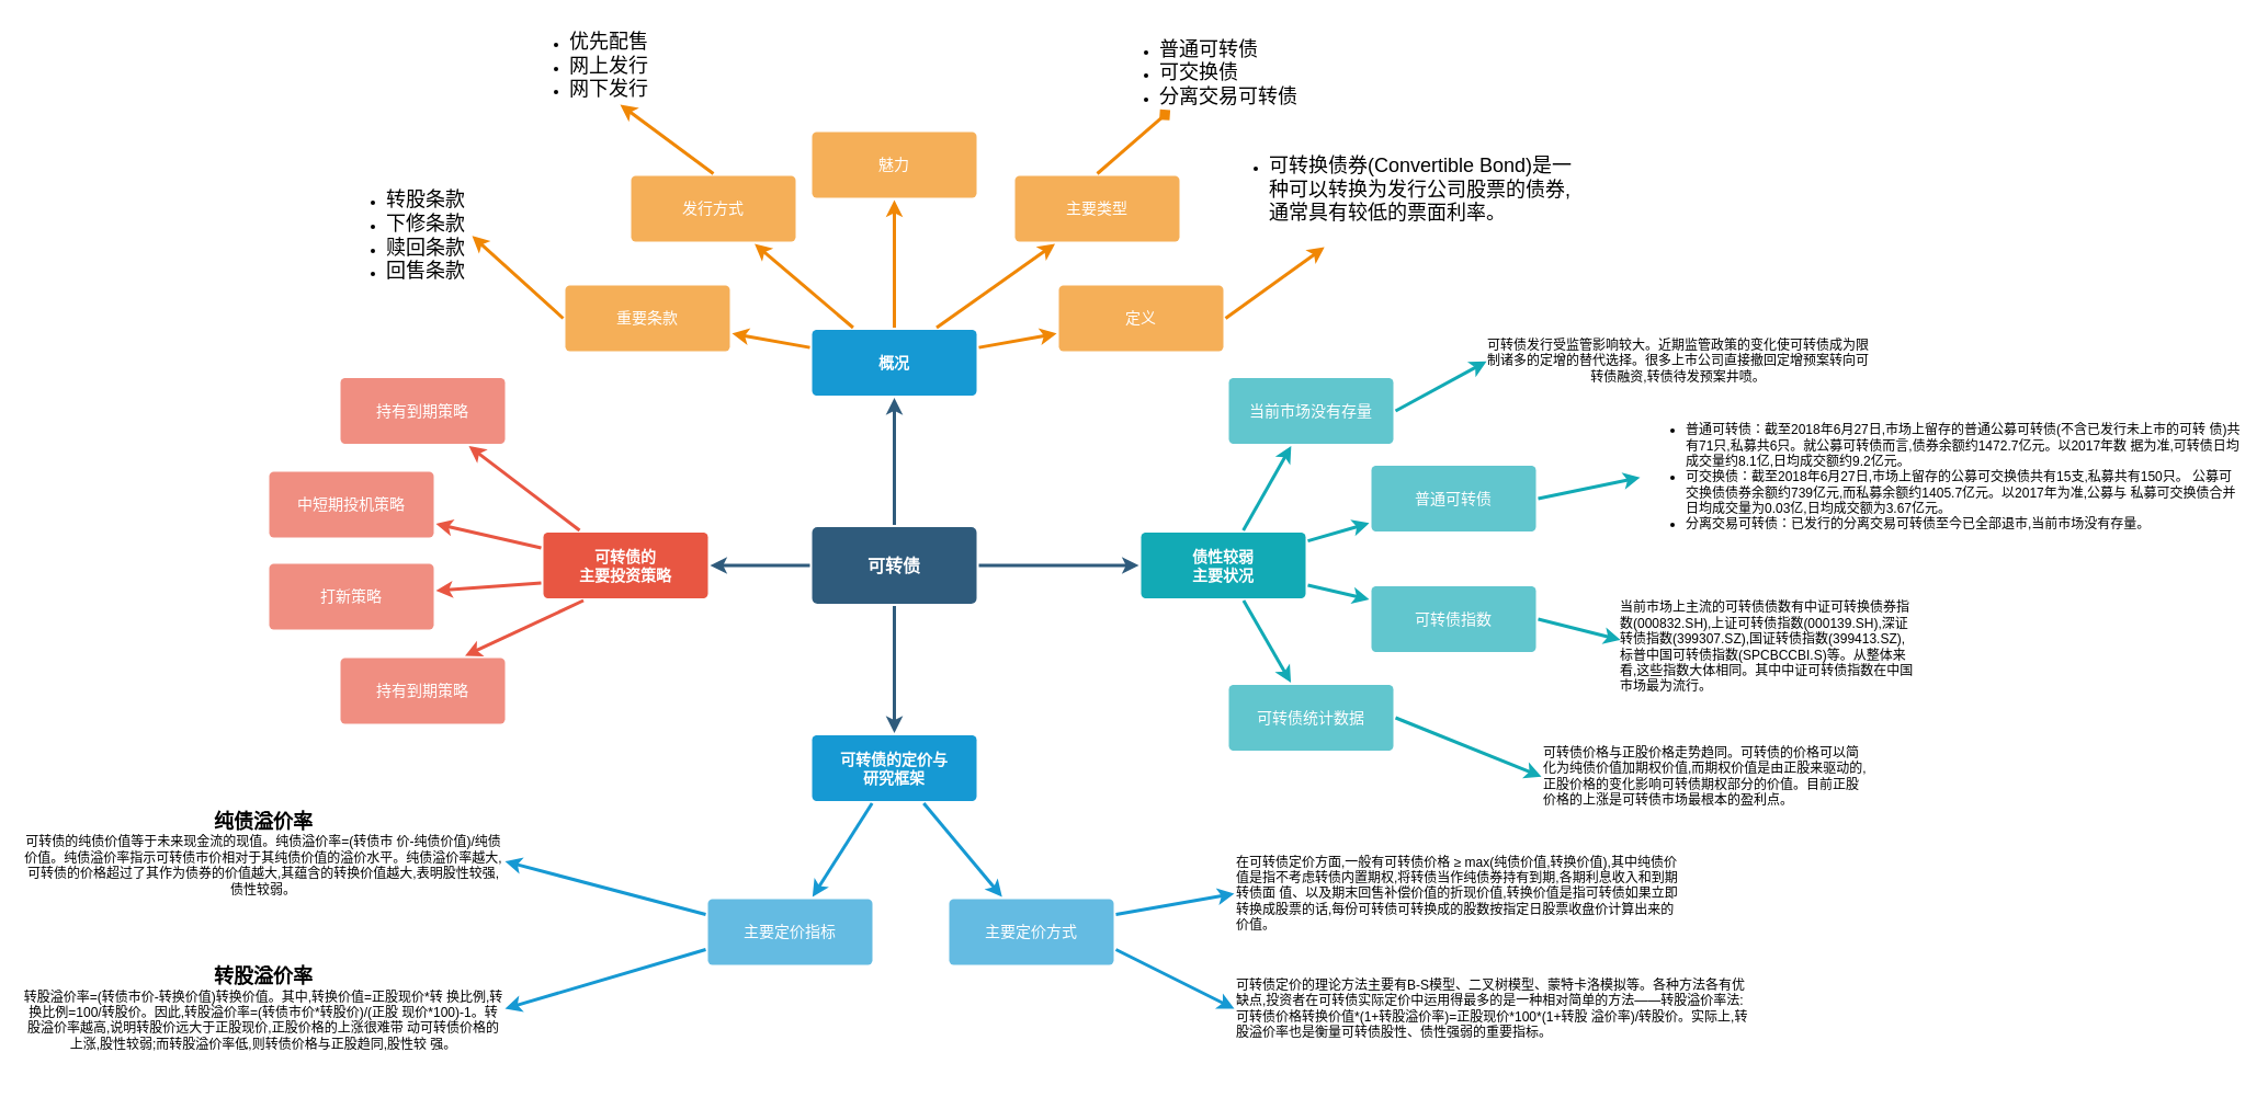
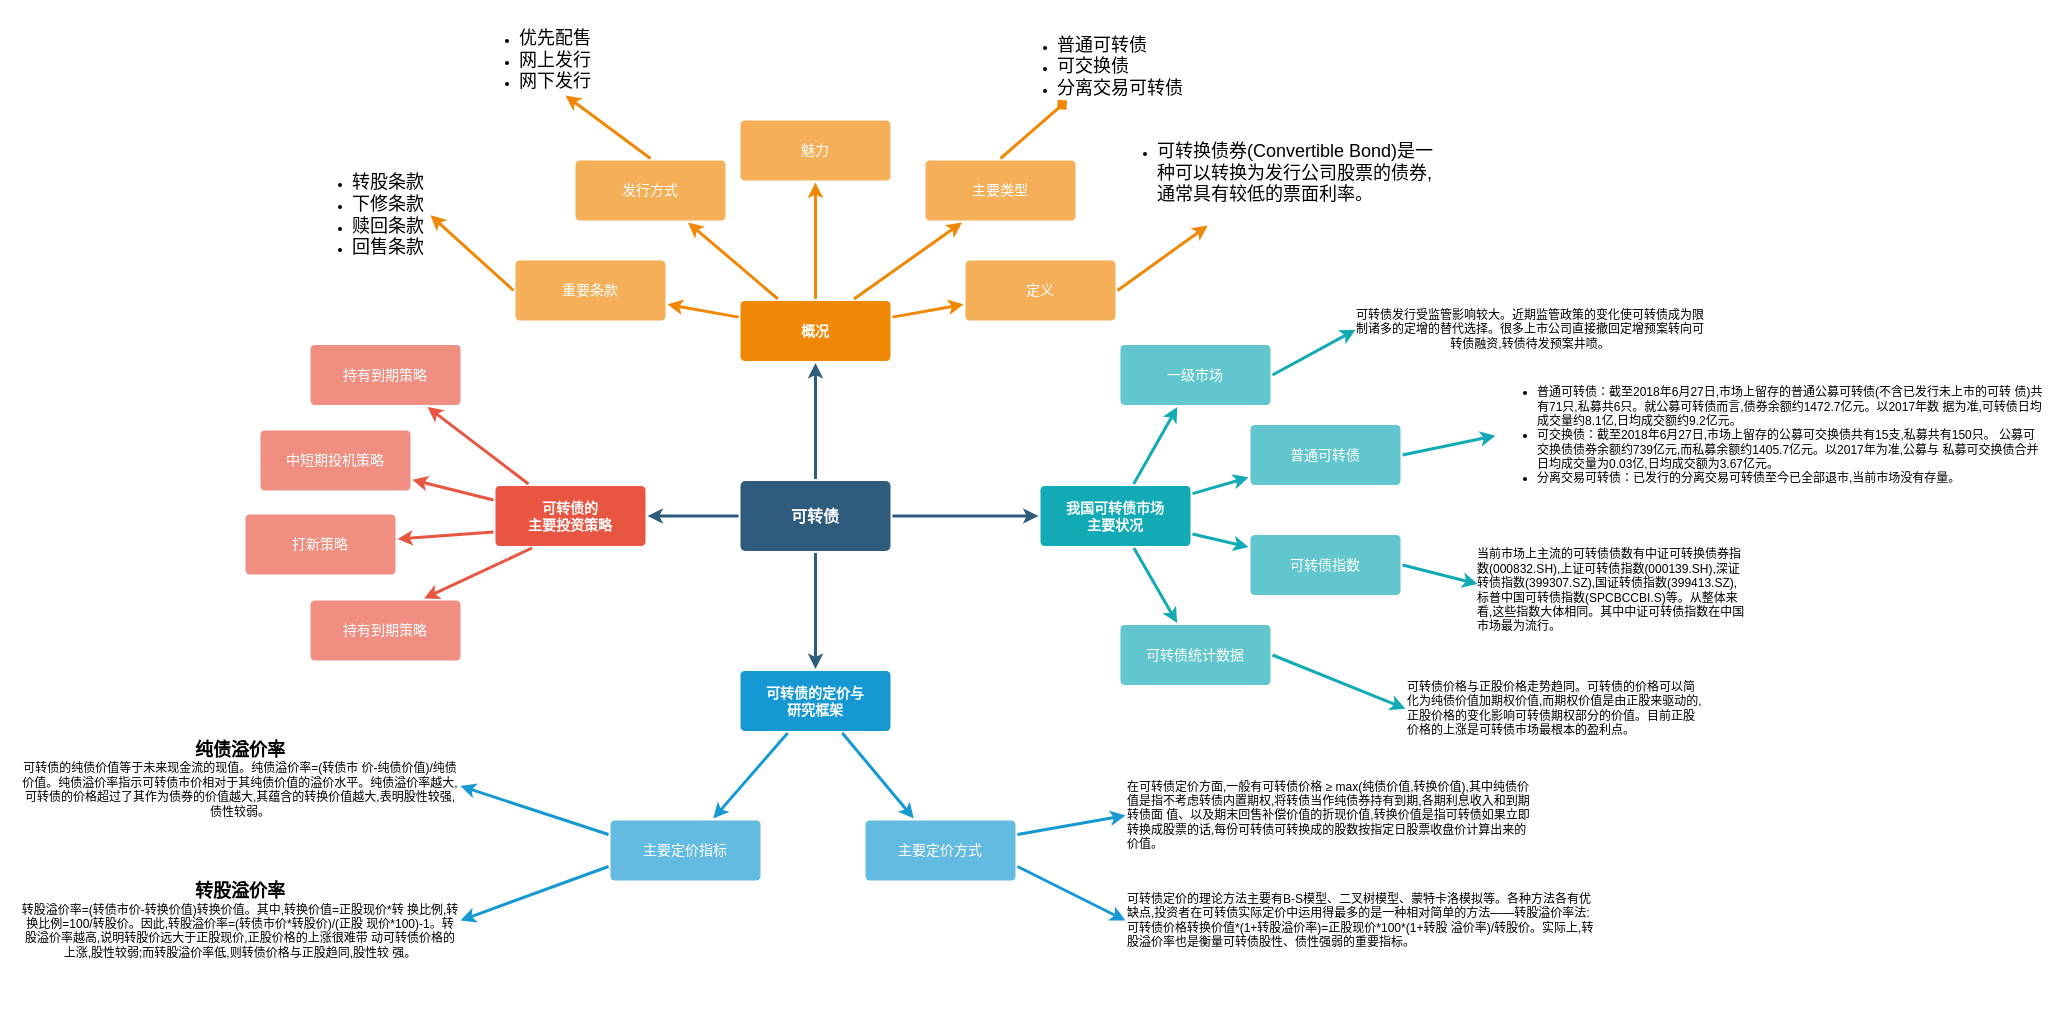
- <mxCell id="20" value="概况" style="rounded=1;whiteSpace=wrap;html=1;shadow=0;labelBackgroundColor=none;strokeColor=none;strokeWidth=3;fillColor=#1699d3;fontFamily=Helvetica;fontSize=14;fontColor=#FFFFFF;align=center;spacing=5;fontStyle=1;arcSize=7;perimeterSpacing=2;" parent="1" vertex="1"><mxGeometry x="740" y="300.5" width="150" height="60" as="geometry" /></mxCell>
+ <mxCell id="20" value="概况" style="rounded=1;whiteSpace=wrap;html=1;shadow=0;labelBackgroundColor=none;strokeColor=none;strokeWidth=3;fillColor=#F08705;fontFamily=Helvetica;fontSize=14;fontColor=#FFFFFF;align=center;spacing=5;fontStyle=1;arcSize=7;perimeterSpacing=2;" parent="1" vertex="1"><mxGeometry x="740" y="300.5" width="150" height="60" as="geometry" /></mxCell>
- <mxCell id="34" value="当前市场没有存量" style="rounded=1;whiteSpace=wrap;html=1;shadow=0;labelBackgroundColor=none;strokeColor=none;strokeWidth=3;fillColor=#61c6ce;fontFamily=Helvetica;fontSize=14;fontColor=#FFFFFF;align=center;spacing=5;fontStyle=0;arcSize=7;perimeterSpacing=2;" parent="1" vertex="1"><mxGeometry x="1120" y="344.5" width="150" height="60" as="geometry" /></mxCell>
+ <mxCell id="34" value="一级市场" style="rounded=1;whiteSpace=wrap;html=1;shadow=0;labelBackgroundColor=none;strokeColor=none;strokeWidth=3;fillColor=#61c6ce;fontFamily=Helvetica;fontSize=14;fontColor=#FFFFFF;align=center;spacing=5;fontStyle=0;arcSize=7;perimeterSpacing=2;" parent="1" vertex="1"><mxGeometry x="1120" y="344.5" width="150" height="60" as="geometry" /></mxCell>
- <mxCell id="12" value="中短期投机策略" style="rounded=1;whiteSpace=wrap;html=1;shadow=0;labelBackgroundColor=none;strokeColor=none;strokeWidth=3;fillColor=#f08e81;fontFamily=Helvetica;fontSize=14;fontColor=#FFFFFF;align=center;spacing=5;fontStyle=0;arcSize=7;perimeterSpacing=2;" parent="1" vertex="1"><mxGeometry y="430" width="150" height="60" as="geometry" x="245" /></mxCell>
+ <mxCell id="12" value="中短期投机策略" style="rounded=1;whiteSpace=wrap;html=1;shadow=0;labelBackgroundColor=none;strokeColor=none;strokeWidth=3;fillColor=#f08e81;fontFamily=Helvetica;fontSize=14;fontColor=#FFFFFF;align=center;spacing=5;fontStyle=0;arcSize=7;perimeterSpacing=2;" parent="1" vertex="1"><mxGeometry x="260" y="430" width="150" height="60" as="geometry" /></mxCell>
- <mxCell id="27" value="债性较弱&lt;br&gt;主要状况" style="rounded=1;whiteSpace=wrap;html=1;shadow=0;labelBackgroundColor=none;strokeColor=none;strokeWidth=3;fillColor=#12aab5;fontFamily=Helvetica;fontSize=14;fontColor=#FFFFFF;align=center;spacing=5;fontStyle=1;arcSize=7;perimeterSpacing=2;" parent="1" vertex="1"><mxGeometry x="1040" y="485.5" width="150" height="60" as="geometry" /></mxCell>
+ <mxCell id="27" value="我国可转债市场&lt;br&gt;主要状况" style="rounded=1;whiteSpace=wrap;html=1;shadow=0;labelBackgroundColor=none;strokeColor=none;strokeWidth=3;fillColor=#12aab5;fontFamily=Helvetica;fontSize=14;fontColor=#FFFFFF;align=center;spacing=5;fontStyle=1;arcSize=7;perimeterSpacing=2;" parent="1" vertex="1"><mxGeometry x="1040" y="485.5" width="150" height="60" as="geometry" /></mxCell>
- <mxCell id="19" value="主要定价指标" style="rounded=1;whiteSpace=wrap;html=1;shadow=0;labelBackgroundColor=none;strokeColor=none;strokeWidth=3;fillColor=#64bbe2;fontFamily=Helvetica;fontSize=14;fontColor=#FFFFFF;align=center;spacing=5;arcSize=7;perimeterSpacing=2;" parent="1" vertex="1"><mxGeometry x="645" y="820" width="150" height="60" as="geometry" /></mxCell>
+ <mxCell id="19" value="主要定价指标" style="rounded=1;whiteSpace=wrap;html=1;shadow=0;labelBackgroundColor=none;strokeColor=none;strokeWidth=3;fillColor=#64bbe2;fontFamily=Helvetica;fontSize=14;fontColor=#FFFFFF;align=center;spacing=5;arcSize=7;perimeterSpacing=2;" parent="1" vertex="1"><mxGeometry x="610" y="820" width="150" height="60" as="geometry" /></mxCell>
